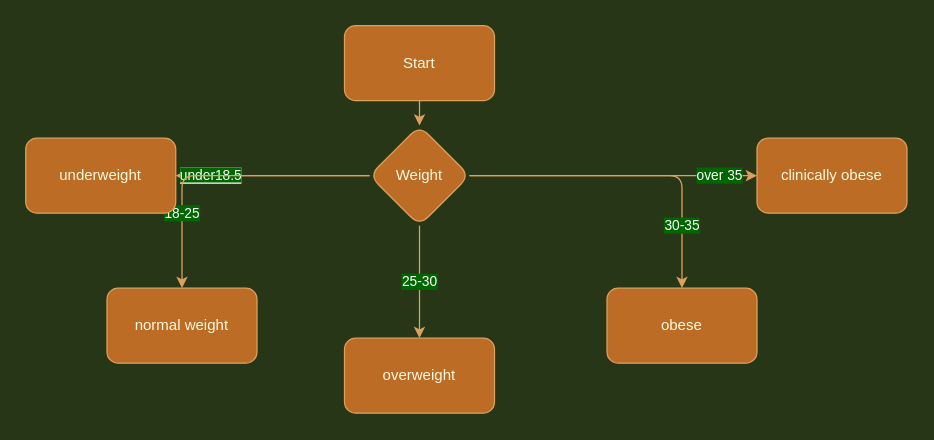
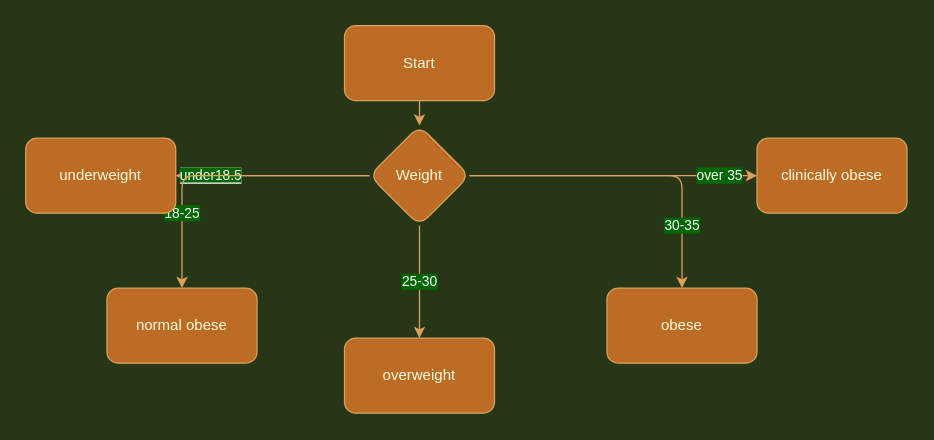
- <mxCell id="11" value="normal weight" style="whiteSpace=wrap;html=1;fillColor=#BC6C25;strokeColor=#DDA15E;fontColor=#FEFAE0;rounded=1;sketch=0;" vertex="1" parent="1"><mxGeometry x="85" y="230" width="120" height="60" as="geometry" /></mxCell>
+ <mxCell id="11" value="normal obese" style="whiteSpace=wrap;html=1;fillColor=#BC6C25;strokeColor=#DDA15E;fontColor=#FEFAE0;rounded=1;sketch=0;" vertex="1" parent="1"><mxGeometry x="85" y="230" width="120" height="60" as="geometry" /></mxCell>
